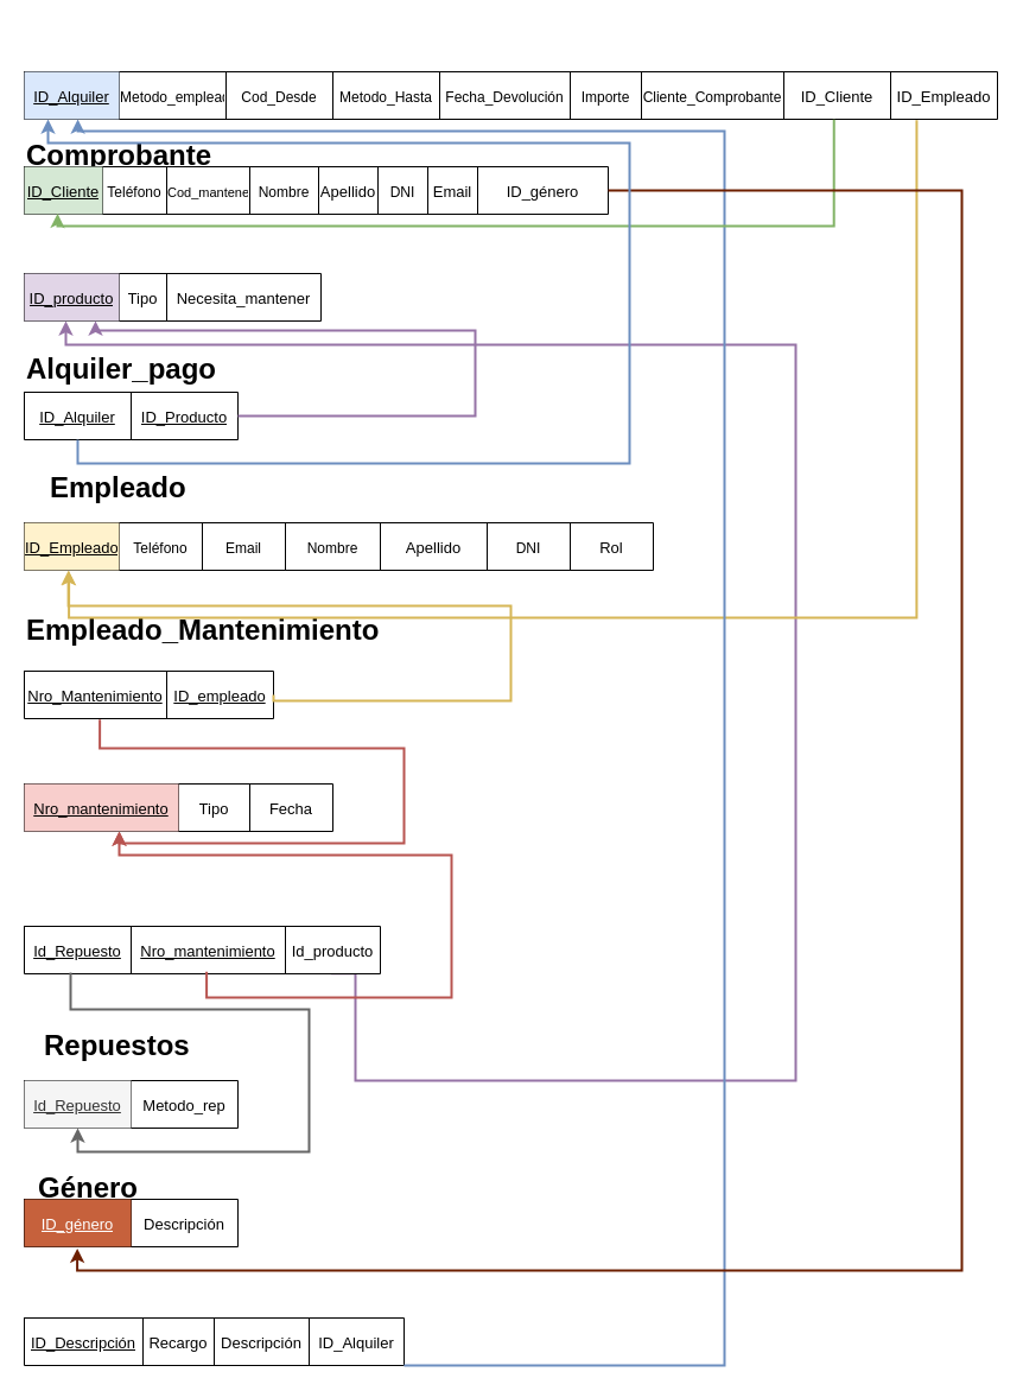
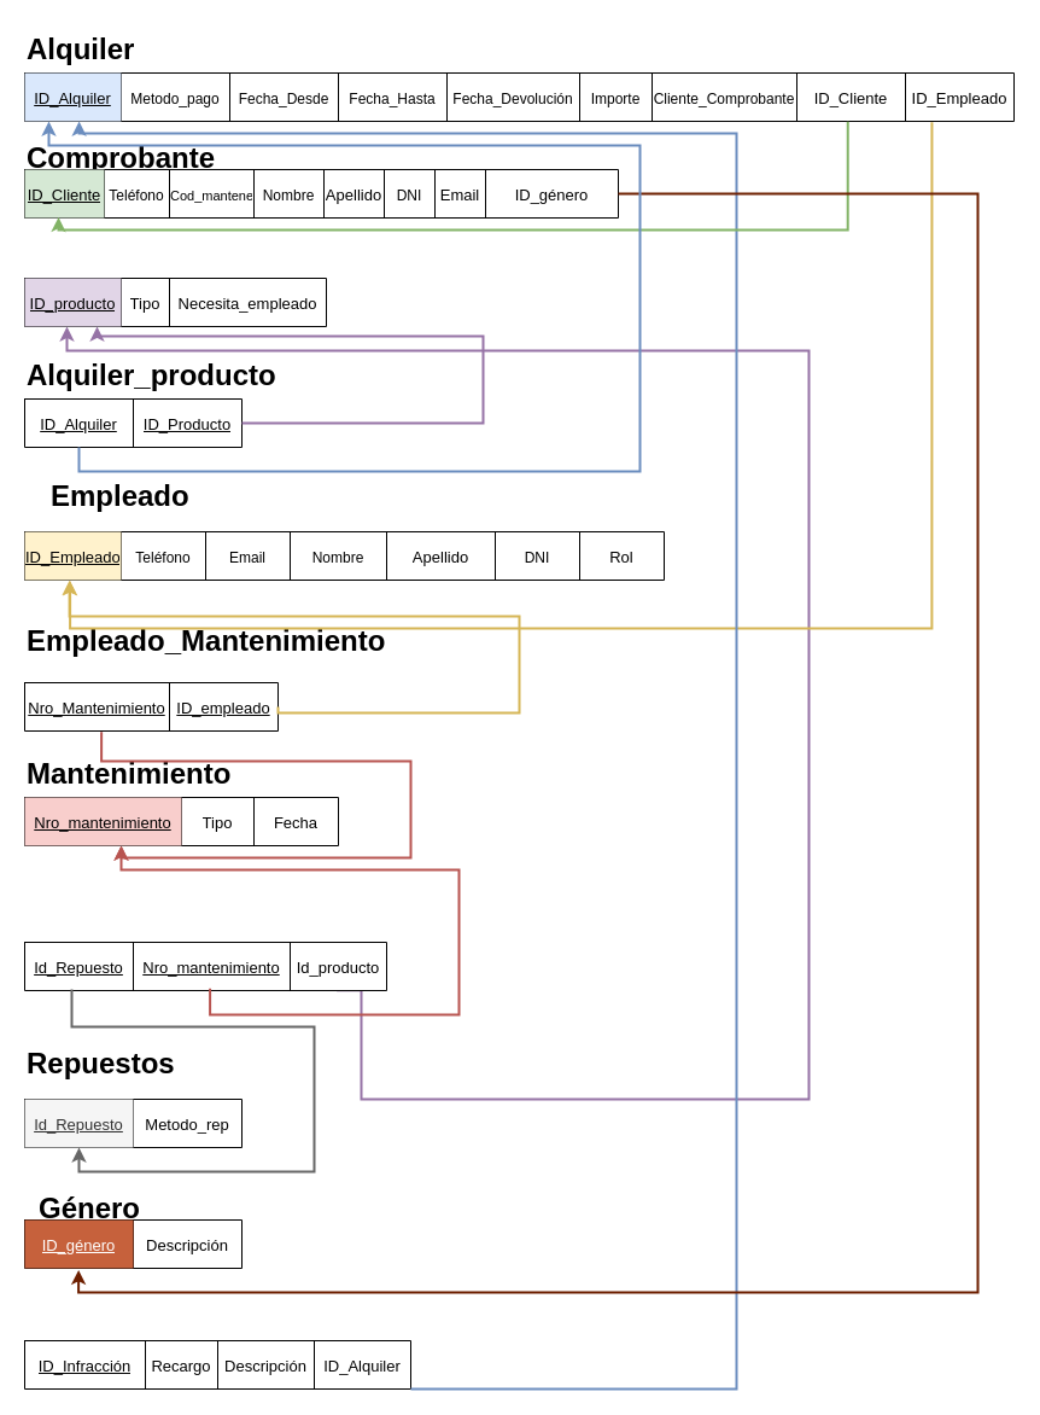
+ <mxCell id="24" value="&lt;h1 style=&quot;margin-top: 0px;&quot;&gt;Alquiler&lt;/h1&gt;" style="text;html=1;whiteSpace=wrap;overflow=hidden;rounded=0;" parent="1" vertex="1"><mxGeometry width="180" height="40" as="geometry" x="20" y="20" /></mxCell>
- <mxCell id="5" value="&lt;font style=&quot;font-size: 12px;&quot;&gt;Metodo_empleado&lt;/font&gt;" style="shape=partialRectangle;html=1;whiteSpace=wrap;connectable=0;strokeColor=inherit;overflow=hidden;fillColor=none;top=0;left=0;bottom=0;right=0;pointerEvents=1;fontSize=16;" parent="3" vertex="1"><mxGeometry x="80" width="90" height="40" as="geometry"><mxRectangle width="90" height="40" as="alternateBounds" /></mxGeometry></mxCell>
+ <mxCell id="5" value="&lt;font style=&quot;font-size: 12px;&quot;&gt;Metodo_pago&lt;/font&gt;" style="shape=partialRectangle;html=1;whiteSpace=wrap;connectable=0;strokeColor=inherit;overflow=hidden;fillColor=none;top=0;left=0;bottom=0;right=0;pointerEvents=1;fontSize=16;" parent="3" vertex="1"><mxGeometry x="80" width="90" height="40" as="geometry"><mxRectangle width="90" height="40" as="alternateBounds" /></mxGeometry></mxCell>
- <mxCell id="6" value="&lt;font style=&quot;font-size: 12px;&quot;&gt;Cod_Desde&lt;/font&gt;" style="shape=partialRectangle;html=1;whiteSpace=wrap;connectable=0;strokeColor=inherit;overflow=hidden;fillColor=none;top=0;left=0;bottom=0;right=0;pointerEvents=1;fontSize=16;" parent="3" vertex="1"><mxGeometry x="170" width="90" height="40" as="geometry"><mxRectangle width="90" height="40" as="alternateBounds" /></mxGeometry></mxCell>
+ <mxCell id="6" value="&lt;font style=&quot;font-size: 12px;&quot;&gt;Fecha_Desde&lt;/font&gt;" style="shape=partialRectangle;html=1;whiteSpace=wrap;connectable=0;strokeColor=inherit;overflow=hidden;fillColor=none;top=0;left=0;bottom=0;right=0;pointerEvents=1;fontSize=16;" parent="3" vertex="1"><mxGeometry x="170" width="90" height="40" as="geometry"><mxRectangle width="90" height="40" as="alternateBounds" /></mxGeometry></mxCell>
- <mxCell id="7" value="&lt;font style=&quot;font-size: 12px;&quot;&gt;Metodo_Hasta&lt;/font&gt;" style="shape=partialRectangle;html=1;whiteSpace=wrap;connectable=0;strokeColor=inherit;overflow=hidden;fillColor=none;top=0;left=0;bottom=0;right=0;pointerEvents=1;fontSize=16;" parent="3" vertex="1"><mxGeometry x="260" width="90" height="40" as="geometry"><mxRectangle width="90" height="40" as="alternateBounds" /></mxGeometry></mxCell>
+ <mxCell id="7" value="&lt;font style=&quot;font-size: 12px;&quot;&gt;Fecha_Hasta&lt;/font&gt;" style="shape=partialRectangle;html=1;whiteSpace=wrap;connectable=0;strokeColor=inherit;overflow=hidden;fillColor=none;top=0;left=0;bottom=0;right=0;pointerEvents=1;fontSize=16;" parent="3" vertex="1"><mxGeometry x="260" width="90" height="40" as="geometry"><mxRectangle width="90" height="40" as="alternateBounds" /></mxGeometry></mxCell>
- <mxCell id="18" value="&lt;font style=&quot;font-size: 13px;&quot;&gt;Necesita_mantener&lt;/font&gt;" style="shape=partialRectangle;html=1;whiteSpace=wrap;connectable=0;strokeColor=inherit;overflow=hidden;fillColor=none;top=0;left=0;bottom=0;right=0;pointerEvents=1;fontSize=16;" parent="15" vertex="1"><mxGeometry x="120" width="130" height="40" as="geometry"><mxRectangle width="130" height="40" as="alternateBounds" /></mxGeometry></mxCell>
+ <mxCell id="18" value="&lt;font style=&quot;font-size: 13px;&quot;&gt;Necesita_empleado&lt;/font&gt;" style="shape=partialRectangle;html=1;whiteSpace=wrap;connectable=0;strokeColor=inherit;overflow=hidden;fillColor=none;top=0;left=0;bottom=0;right=0;pointerEvents=1;fontSize=16;" parent="15" vertex="1"><mxGeometry x="120" width="130" height="40" as="geometry"><mxRectangle width="130" height="40" as="alternateBounds" /></mxGeometry></mxCell>
- <mxCell id="30" value="&lt;h1 style=&quot;margin-top: 0px;&quot;&gt;Alquiler_pago&lt;/h1&gt;" style="text;html=1;whiteSpace=wrap;overflow=hidden;rounded=0;" parent="1" vertex="1"><mxGeometry y="290" width="250" height="40" as="geometry" x="20" /></mxCell>
+ <mxCell id="30" value="&lt;h1 style=&quot;margin-top: 0px;&quot;&gt;Alquiler_producto&lt;/h1&gt;" style="text;html=1;whiteSpace=wrap;overflow=hidden;rounded=0;" parent="1" vertex="1"><mxGeometry y="290" width="250" height="40" as="geometry" x="20" /></mxCell>
+ <mxCell id="28" value="&lt;h1 style=&quot;margin-top: 0px;&quot;&gt;Mantenimiento&lt;/h1&gt;" style="text;html=1;whiteSpace=wrap;overflow=hidden;rounded=0;" parent="1" vertex="1"><mxGeometry y="620" width="180" height="40" as="geometry" x="20" /></mxCell>
- <mxCell id="29" value="&lt;h1 style=&quot;margin-top: 0px;&quot;&gt;Repuestos&lt;/h1&gt;" style="text;html=1;whiteSpace=wrap;overflow=hidden;rounded=0;" parent="1" vertex="1"><mxGeometry x="35" y="860" width="180" height="40" as="geometry" /></mxCell>
+ <mxCell id="29" value="&lt;h1 style=&quot;margin-top: 0px;&quot;&gt;Repuestos&lt;/h1&gt;" style="text;html=1;whiteSpace=wrap;overflow=hidden;rounded=0;" parent="1" vertex="1"><mxGeometry y="860" width="180" height="40" as="geometry" x="20" /></mxCell>
- <mxCell id="48" value="&lt;u&gt;&lt;font style=&quot;font-size: 13px;&quot;&gt;ID_Descripción&lt;/font&gt;&lt;/u&gt;" style="shape=partialRectangle;html=1;whiteSpace=wrap;connectable=0;strokeColor=inherit;overflow=hidden;fillColor=none;top=0;left=0;bottom=0;right=0;pointerEvents=1;fontSize=16;" parent="47" vertex="1"><mxGeometry width="100" height="40" as="geometry"><mxRectangle width="100" height="40" as="alternateBounds" /></mxGeometry></mxCell>
+ <mxCell id="48" value="&lt;u&gt;&lt;font style=&quot;font-size: 13px;&quot;&gt;ID_Infracción&lt;/font&gt;&lt;/u&gt;" style="shape=partialRectangle;html=1;whiteSpace=wrap;connectable=0;strokeColor=inherit;overflow=hidden;fillColor=none;top=0;left=0;bottom=0;right=0;pointerEvents=1;fontSize=16;" parent="47" vertex="1"><mxGeometry width="100" height="40" as="geometry"><mxRectangle width="100" height="40" as="alternateBounds" /></mxGeometry></mxCell>
